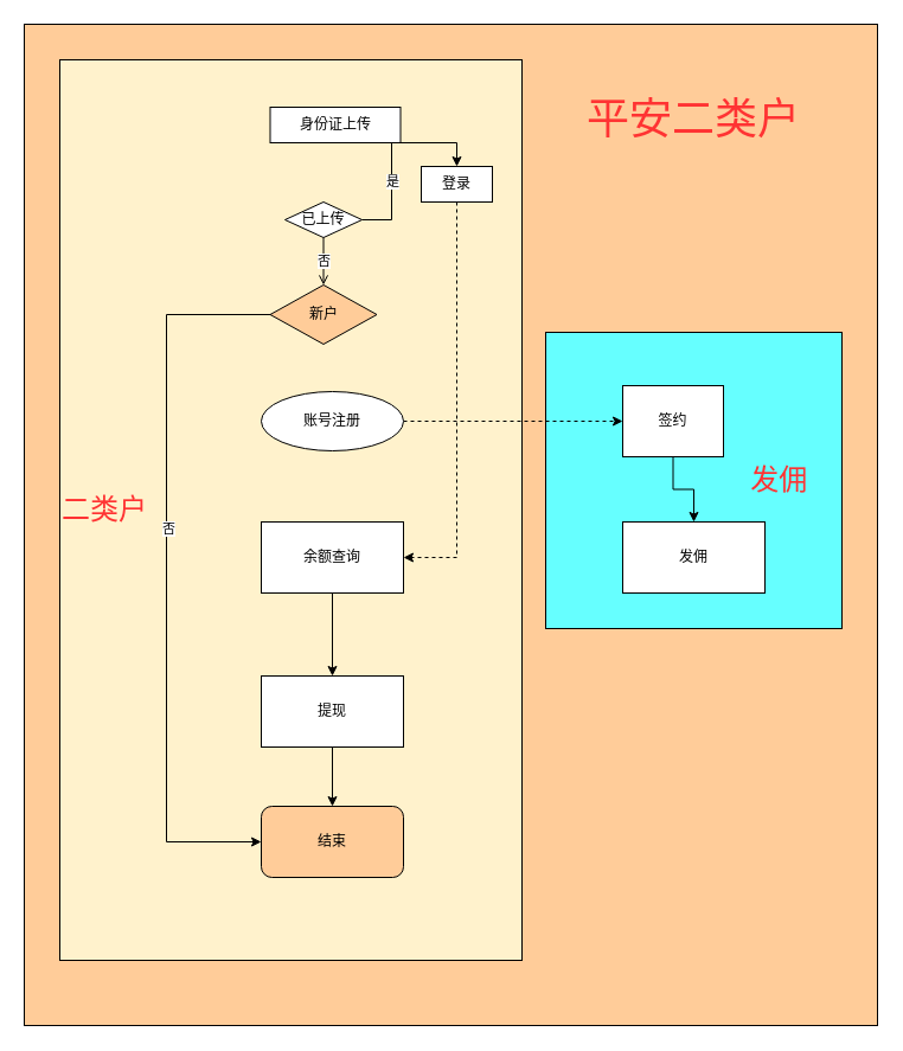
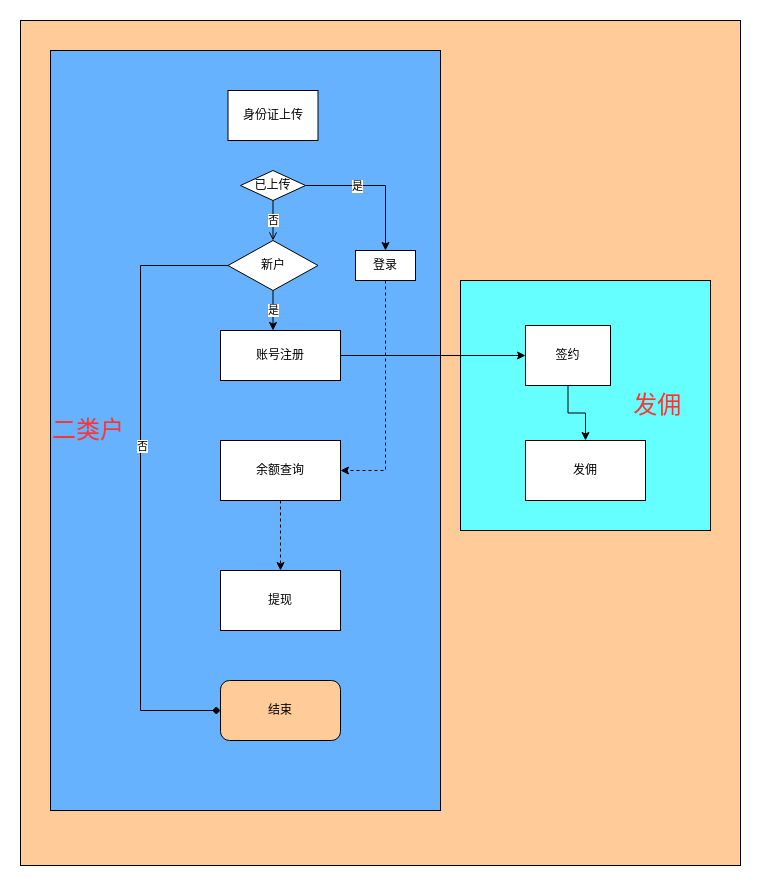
- <mxCell id="20" value="&lt;font style=&quot;font-size: 36px&quot;&gt;平安二类户&lt;/font&gt;" style="text;html=1;strokeColor=none;fillColor=none;align=center;verticalAlign=middle;whiteSpace=wrap;rounded=0;fontColor=#FF3333;" parent="1" vertex="1"><mxGeometry x="485" y="70" width="200" height="60" as="geometry" /></mxCell>
- <mxCell id="5" value="身份证上传" style="rounded=0;whiteSpace=wrap;html=1;" parent="1" vertex="1"><mxGeometry x="227.5" y="90" width="110" height="30" as="geometry" /></mxCell>
+ <mxCell id="5" value="身份证上传" style="rounded=0;whiteSpace=wrap;html=1;" parent="1" vertex="1"><mxGeometry x="227.5" y="90" width="90" height="50" as="geometry" /></mxCell>
- <mxCell id="26" value="登录" style="rounded=0;whiteSpace=wrap;html=1;" vertex="1" parent="1"><mxGeometry x="355" y="140" width="60" height="30" as="geometry" /></mxCell>
+ <mxCell id="26" value="登录" style="rounded=0;whiteSpace=wrap;html=1;" vertex="1" parent="1"><mxGeometry x="355" y="250" width="60" height="30" as="geometry" /></mxCell>
- <mxCell id="15" value="新户" style="rhombus;whiteSpace=wrap;html=1;fillColor=#ffcc99;" parent="1" vertex="1"><mxGeometry x="227.5" y="240" width="90" height="50" as="geometry" /></mxCell>
+ <mxCell id="15" value="新户" style="rhombus;whiteSpace=wrap;html=1;" parent="1" vertex="1"><mxGeometry x="227.5" y="240" width="90" height="50" as="geometry" /></mxCell>
+ <mxCell id="12" value="是" style="edgeStyle=orthogonalEdgeStyle;rounded=0;orthogonalLoop=1;jettySize=auto;html=1;" parent="1" source="15" target="7" edge="1"><mxGeometry relative="1" as="geometry"><Array as="points"><mxPoint x="280" y="290" /><mxPoint x="280" y="290" /></Array></mxGeometry></mxCell>
- <mxCell id="7" value="账号注册" style="ellipse;whiteSpace=wrap;html=1;" parent="1" vertex="1"><mxGeometry x="220" y="330" width="120" height="50" as="geometry" /></mxCell>
+ <mxCell id="7" value="账号注册" style="whiteSpace=wrap;html=1;rounded=0;" parent="1" vertex="1"><mxGeometry x="220" y="330" width="120" height="50" as="geometry" /></mxCell>
- <mxCell id="6" style="edgeStyle=orthogonalEdgeStyle;rounded=0;orthogonalLoop=1;jettySize=auto;html=1;dashed=1;" parent="1" source="7" edge="1" target="18"><mxGeometry relative="1" as="geometry"><mxPoint x="420" y="355" as="targetPoint" /></mxGeometry></mxCell>
+ <mxCell id="6" style="edgeStyle=orthogonalEdgeStyle;rounded=0;orthogonalLoop=1;jettySize=auto;html=1;" parent="1" source="7" edge="1" target="18"><mxGeometry relative="1" as="geometry"><mxPoint x="420" y="355" as="targetPoint" /></mxGeometry></mxCell>
- <mxCell id="3" value="&lt;font style=&quot;font-size: 24px&quot;&gt;二类户&lt;/font&gt;" style="rounded=0;whiteSpace=wrap;html=1;fontColor=#FF3333;align=left;fillColor=#fff2cc;" parent="1" vertex="1"><mxGeometry x="50" y="50" width="390" height="760" as="geometry" /></mxCell>
+ <mxCell id="3" value="&lt;font style=&quot;font-size: 24px&quot;&gt;二类户&lt;/font&gt;" style="rounded=0;whiteSpace=wrap;html=1;fontColor=#FF3333;align=left;fillColor=#66B2FF;" parent="1" vertex="1"><mxGeometry x="50" y="50" width="390" height="760" as="geometry" /></mxCell>
- <mxCell id="8" value="" style="edgeStyle=orthogonalEdgeStyle;rounded=0;orthogonalLoop=1;jettySize=auto;html=1;" parent="1" source="9" target="11" edge="1"><mxGeometry relative="1" as="geometry" /></mxCell>
+ <mxCell id="8" value="" style="edgeStyle=orthogonalEdgeStyle;rounded=0;orthogonalLoop=1;jettySize=auto;html=1;dashed=1;" parent="1" source="9" target="11" edge="1"><mxGeometry relative="1" as="geometry" /></mxCell>
- <mxCell id="13" style="edgeStyle=orthogonalEdgeStyle;rounded=0;orthogonalLoop=1;jettySize=auto;html=1;exitX=0;exitY=0.5;exitDx=0;exitDy=0;entryX=0;entryY=0.5;entryDx=0;entryDy=0;" parent="1" source="15" target="16" edge="1"><mxGeometry relative="1" as="geometry"><Array as="points"><mxPoint x="140" y="265" /><mxPoint x="140" y="710" /></Array></mxGeometry></mxCell>
+ <mxCell id="13" style="edgeStyle=orthogonalEdgeStyle;rounded=0;orthogonalLoop=1;jettySize=auto;html=1;exitX=0;exitY=0.5;exitDx=0;exitDy=0;entryX=0;entryY=0.5;entryDx=0;entryDy=0;endArrow=diamond;" parent="1" source="15" target="16" edge="1"><mxGeometry relative="1" as="geometry"><Array as="points"><mxPoint x="140" y="265" /><mxPoint x="140" y="710" /></Array></mxGeometry></mxCell>
- <mxCell id="10" value="" style="edgeStyle=orthogonalEdgeStyle;rounded=0;orthogonalLoop=1;jettySize=auto;html=1;" parent="1" source="11" target="16" edge="1"><mxGeometry relative="1" as="geometry" /></mxCell>
